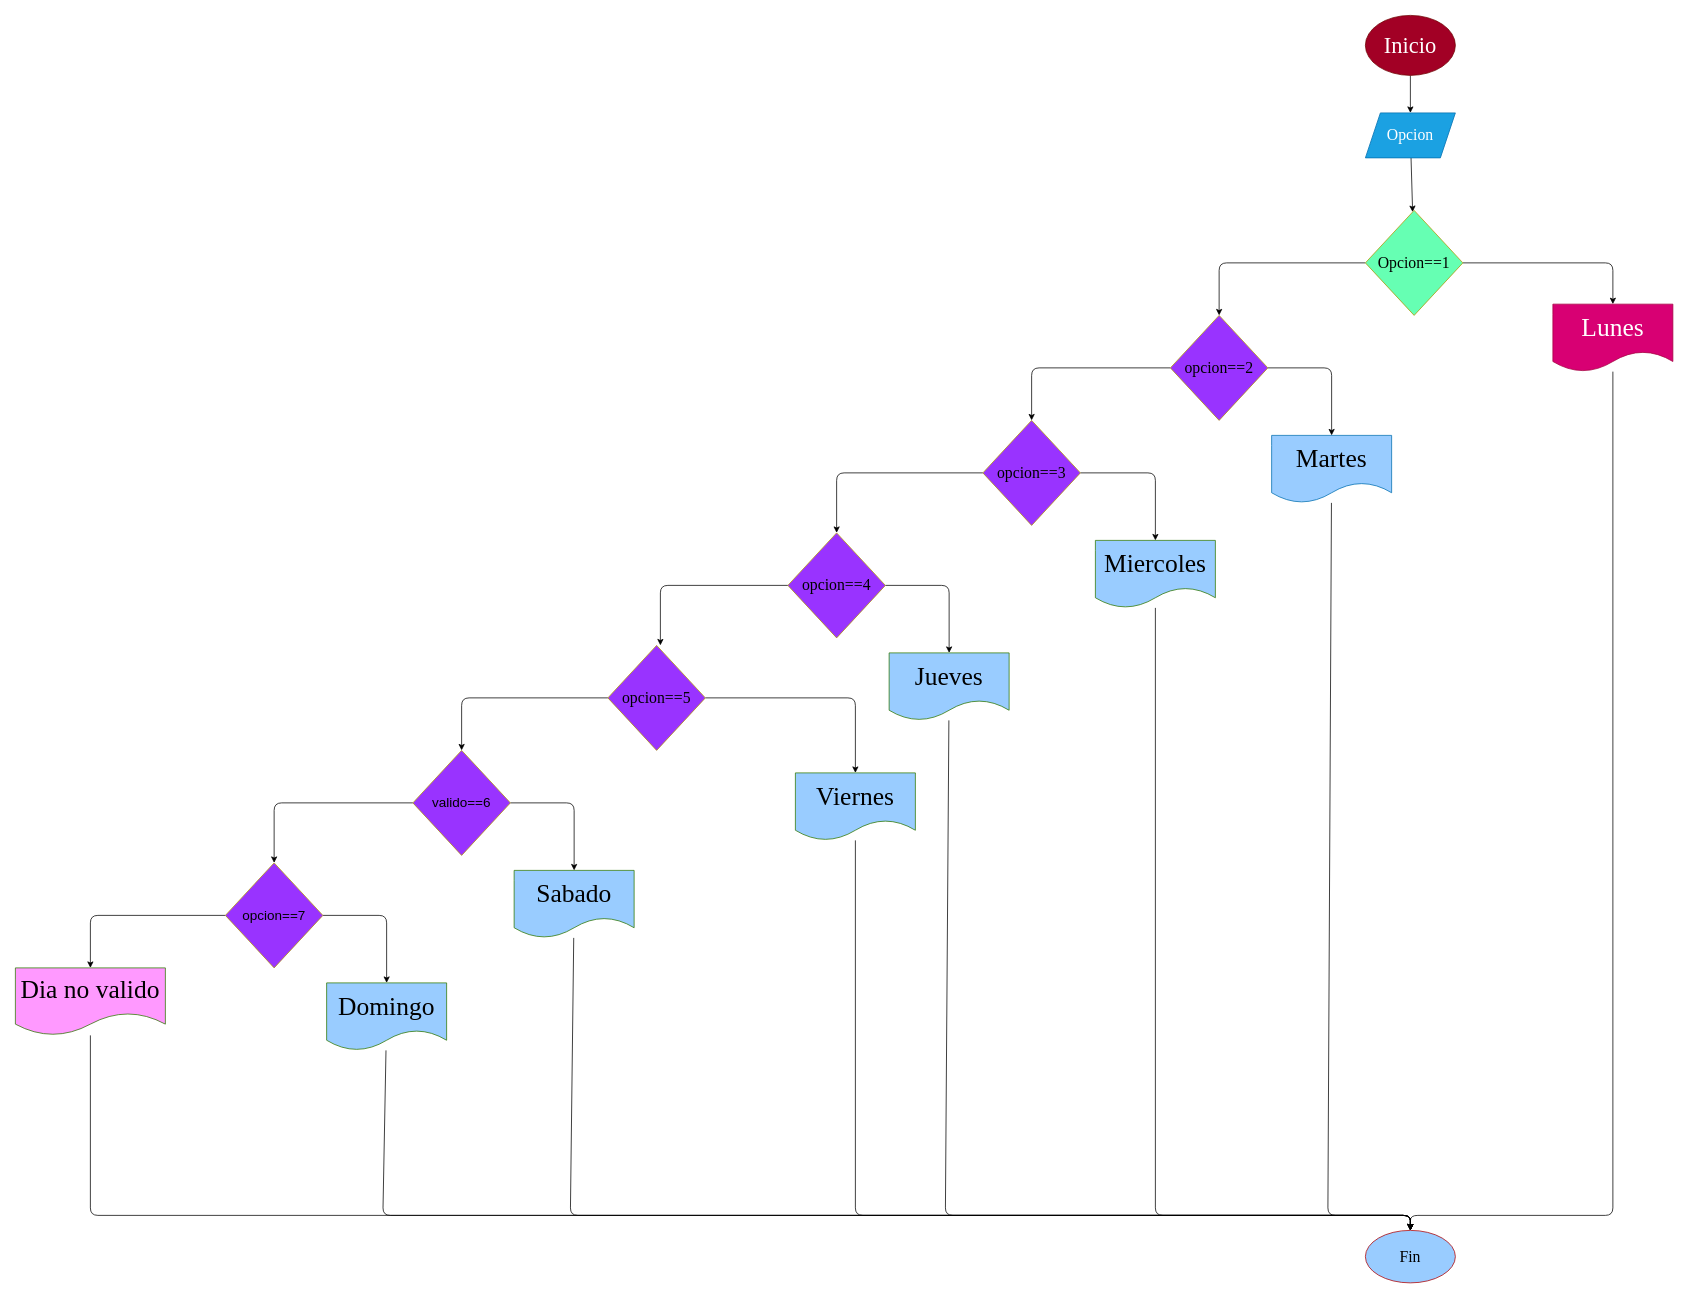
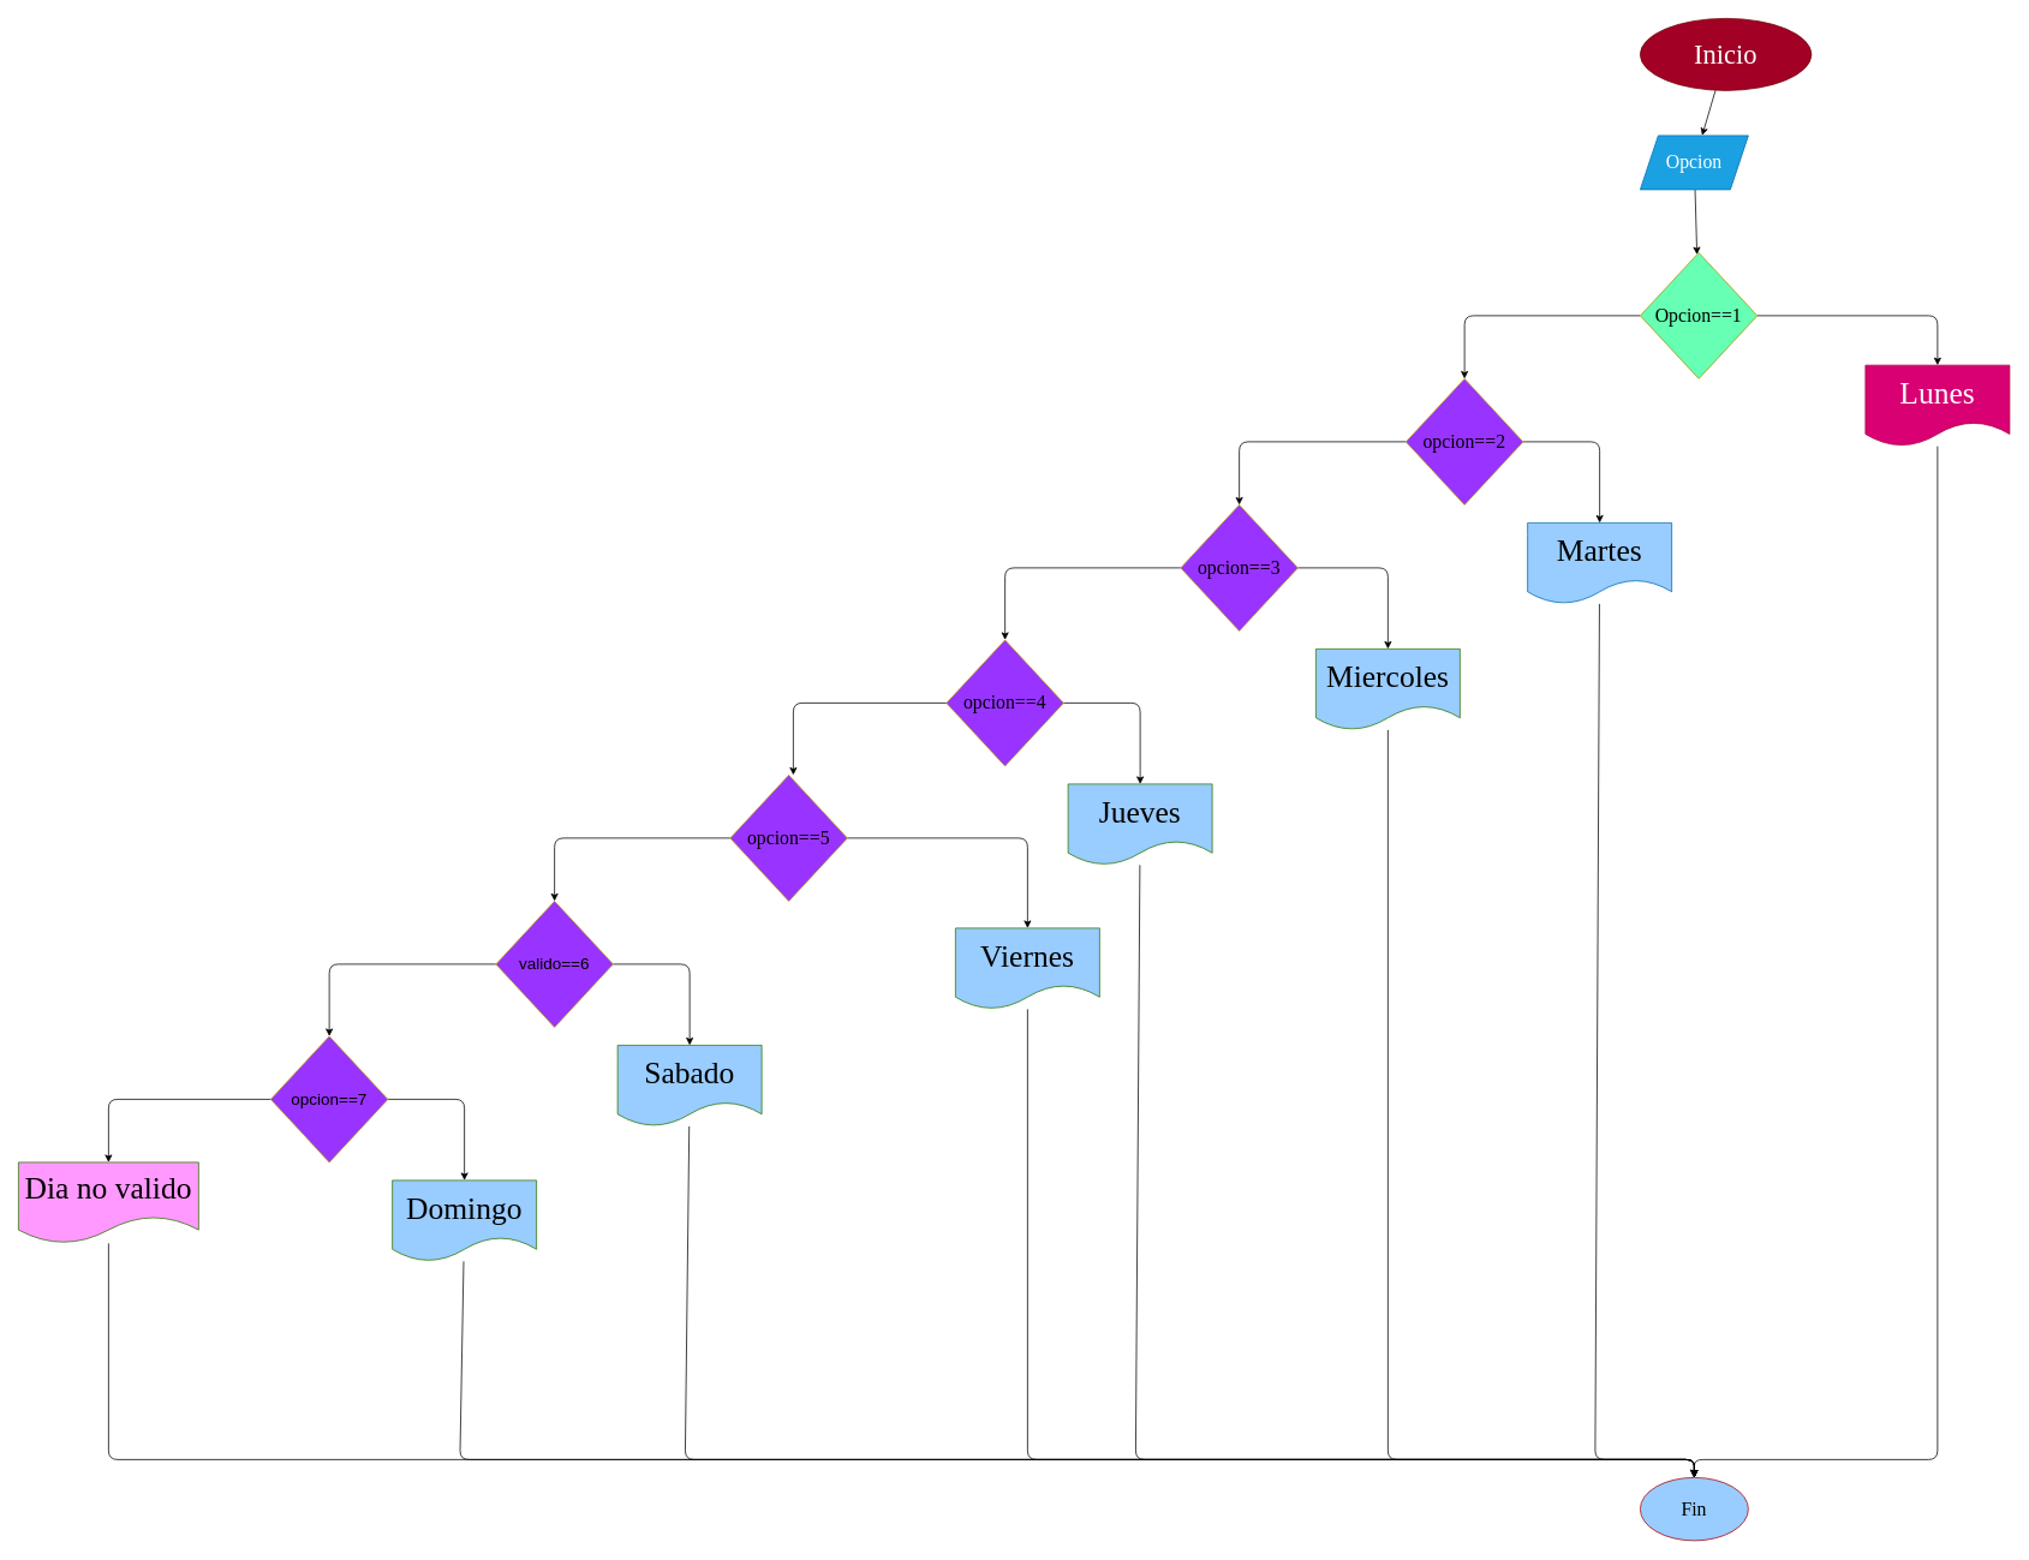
- <mxCell id="3" value="&lt;font style=&quot;font-size: 30px;&quot;&gt;Inicio&lt;/font&gt;" style="ellipse;whiteSpace=wrap;html=1;fillColor=#a20025;fontColor=#ffffff;strokeColor=#6F0000;fontFamily=Comic Sans MS;fontSize=30;" parent="1" vertex="1"><mxGeometry x="1820" y="20" width="120" height="80" as="geometry" /></mxCell>
+ <mxCell id="3" value="&lt;font style=&quot;font-size: 30px;&quot;&gt;Inicio&lt;/font&gt;" style="ellipse;whiteSpace=wrap;html=1;fillColor=#a20025;fontColor=#ffffff;strokeColor=#6F0000;fontFamily=Comic Sans MS;fontSize=30;" parent="1" vertex="1"><mxGeometry x="1820" y="20" width="190" height="80" as="geometry" /></mxCell>
